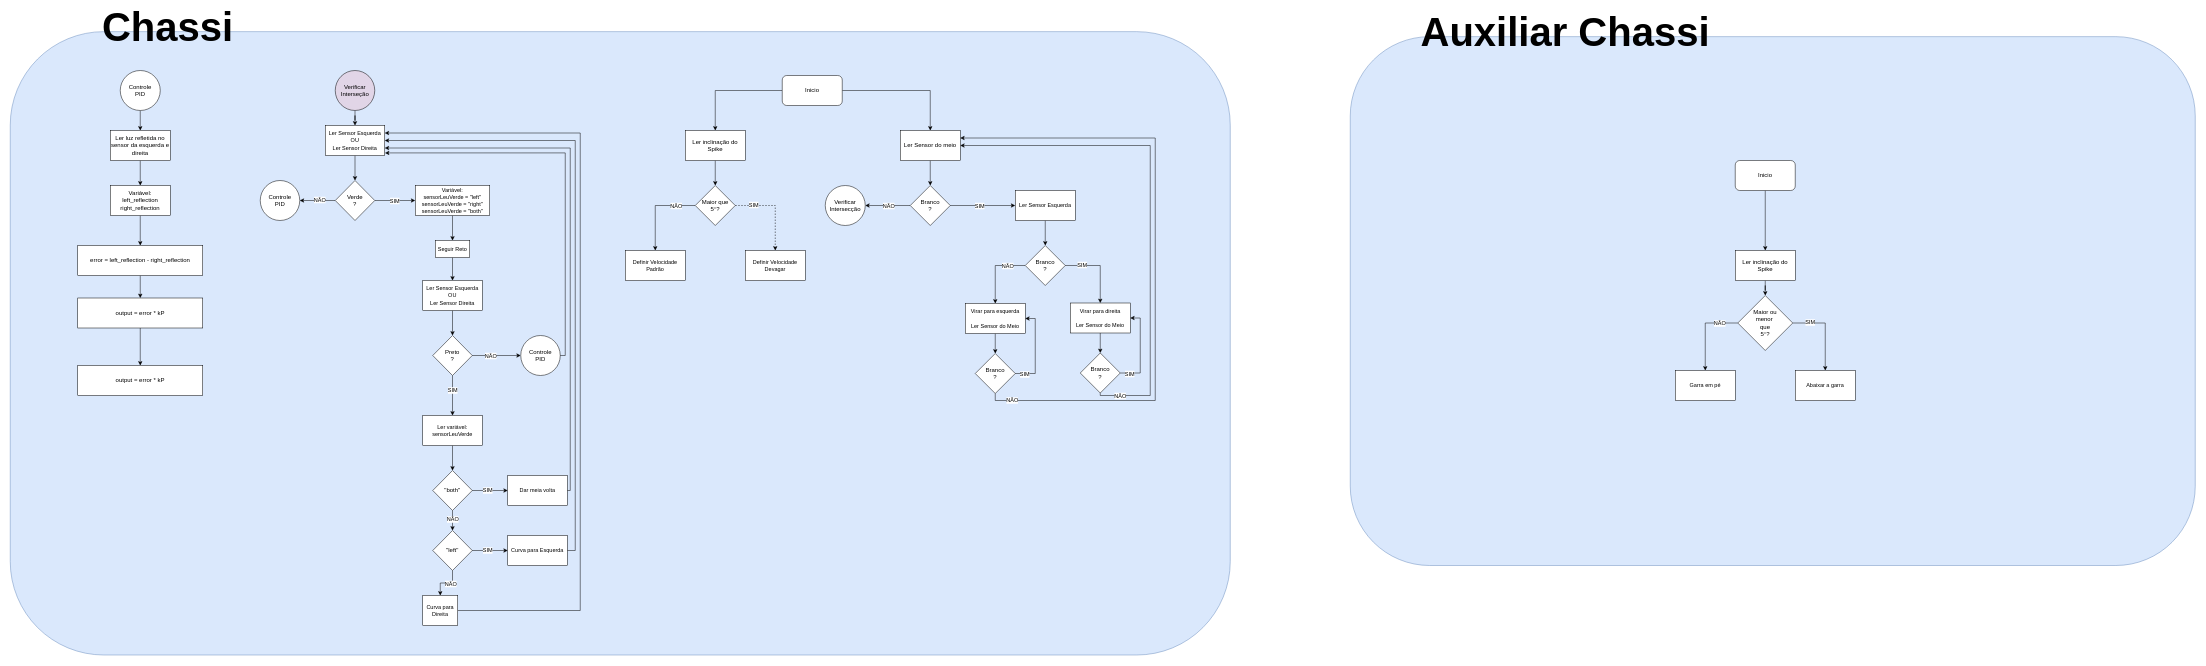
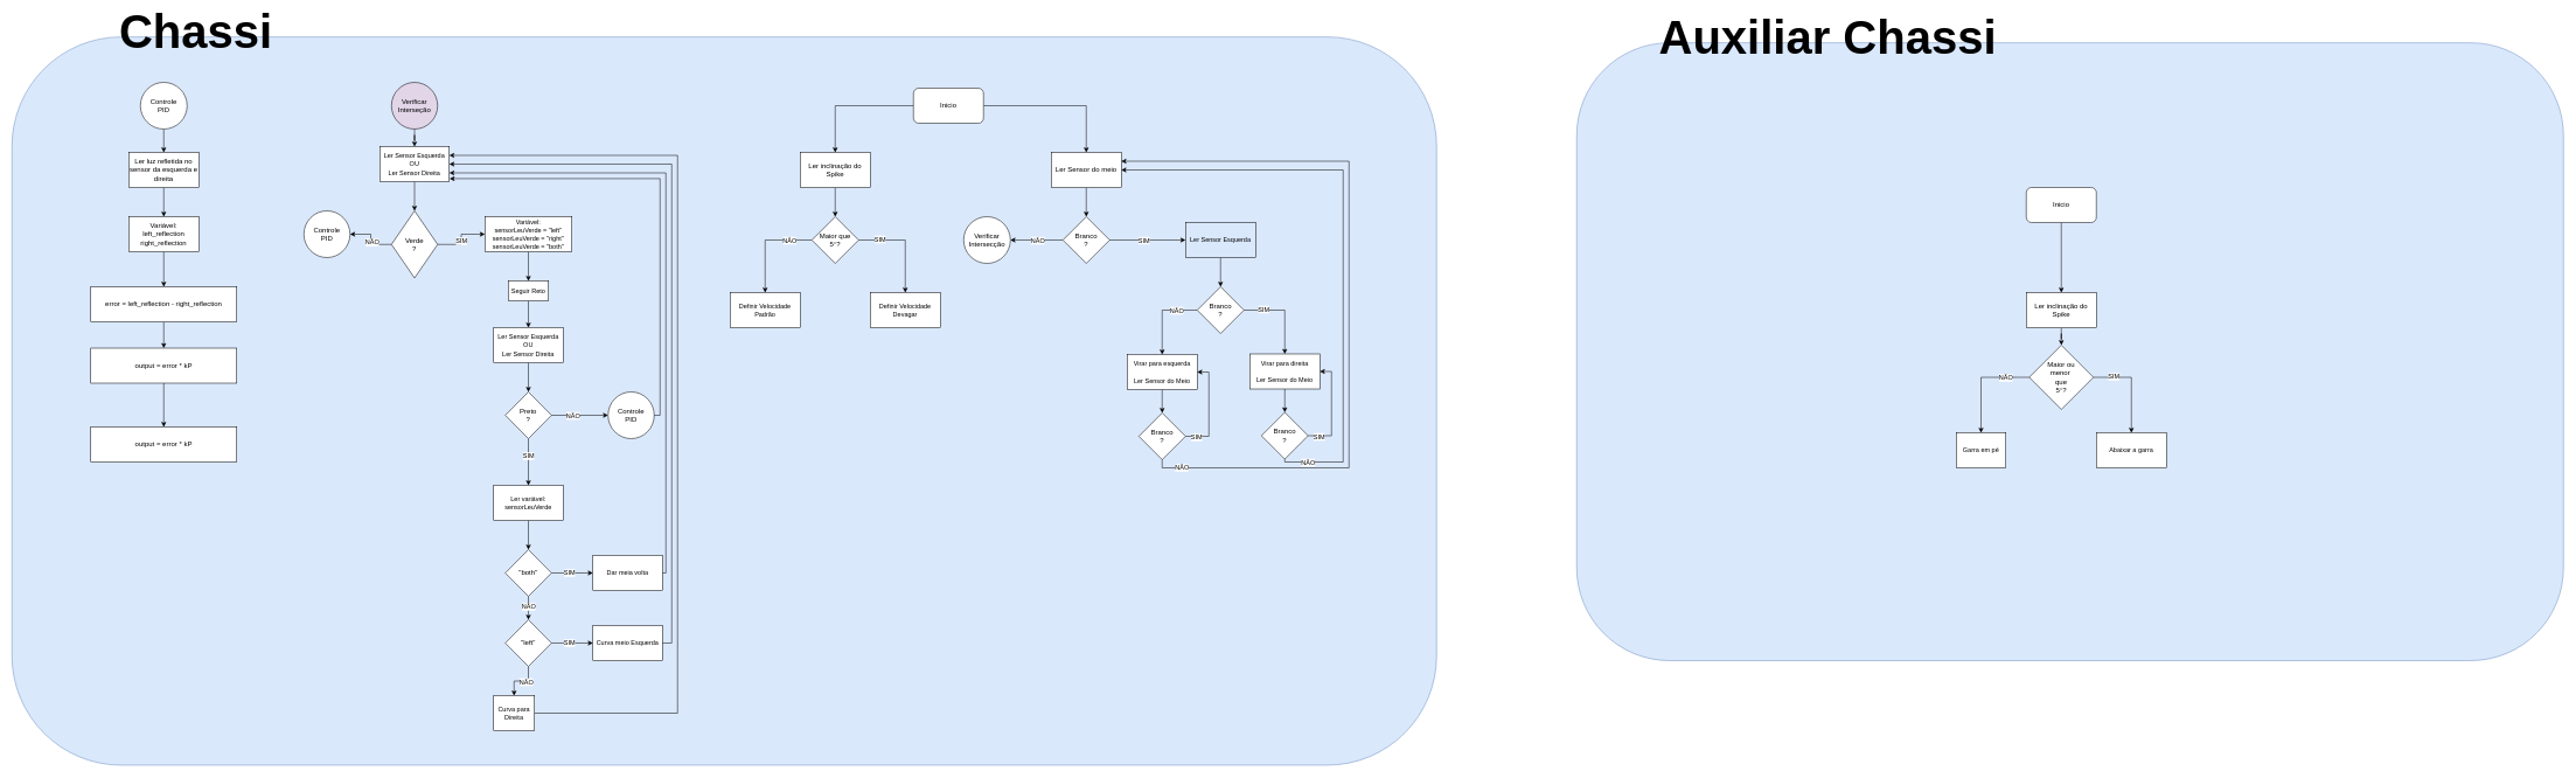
- <mxCell id="46" value="Verde&lt;br&gt;?" style="rhombus;whiteSpace=wrap;html=1;rounded=0;" vertex="1" parent="1"><mxGeometry x="670" y="360" width="79" height="80" as="geometry" /></mxCell>
+ <mxCell id="46" value="Verde&lt;br&gt;?" style="rhombus;whiteSpace=wrap;html=1;rounded=0;" vertex="1" parent="1"><mxGeometry x="670" y="360" width="79" height="115" as="geometry" /></mxCell>
- <mxCell id="19" value="&lt;font style=&quot;font-size: 11px;&quot;&gt;Ler Sensor Esquerda&lt;/font&gt;" style="whiteSpace=wrap;html=1;rounded=0;" vertex="1" parent="1"><mxGeometry x="2030" y="380" width="120" height="60" as="geometry" /></mxCell>
+ <mxCell id="19" value="&lt;font style=&quot;font-size: 11px;&quot;&gt;Ler Sensor Esquerda&lt;/font&gt;" style="whiteSpace=wrap;html=1;rounded=0;fillColor=#dae8fc;" vertex="1" parent="1"><mxGeometry x="2030" y="380" width="120" height="60" as="geometry" /></mxCell>
- <mxCell id="96" style="edgeStyle=orthogonalEdgeStyle;rounded=0;orthogonalLoop=1;jettySize=auto;html=1;dashed=1;" edge="1" parent="1" source="100" target="101"><mxGeometry relative="1" as="geometry" /></mxCell>
+ <mxCell id="96" style="edgeStyle=orthogonalEdgeStyle;rounded=0;orthogonalLoop=1;jettySize=auto;html=1;" edge="1" parent="1" source="100" target="101"><mxGeometry relative="1" as="geometry" /></mxCell>
- <mxCell id="111" value="&lt;font style=&quot;font-size: 11px;&quot;&gt;Garra em pé&lt;/font&gt;" style="whiteSpace=wrap;html=1;rounded=0;" vertex="1" parent="1"><mxGeometry x="3350" y="740" width="120" height="60" as="geometry" /></mxCell>
+ <mxCell id="111" value="&lt;font style=&quot;font-size: 11px;&quot;&gt;Garra em pé&lt;/font&gt;" style="whiteSpace=wrap;html=1;rounded=0;" vertex="1" parent="1"><mxGeometry x="3350" y="740" width="85" height="60" as="geometry" /></mxCell>
- <mxCell id="77" value="&lt;span style=&quot;font-size: 11px;&quot;&gt;Curva para Esquerda&lt;/span&gt;" style="whiteSpace=wrap;html=1;rounded=0;" vertex="1" parent="1"><mxGeometry x="1015.005" y="1070" width="119" height="60" as="geometry" /></mxCell>
+ <mxCell id="77" value="&lt;span style=&quot;font-size: 11px;&quot;&gt;Curva meio Esquerda&lt;/span&gt;" style="whiteSpace=wrap;html=1;rounded=0;" vertex="1" parent="1"><mxGeometry x="1015.005" y="1070" width="119" height="60" as="geometry" /></mxCell>
